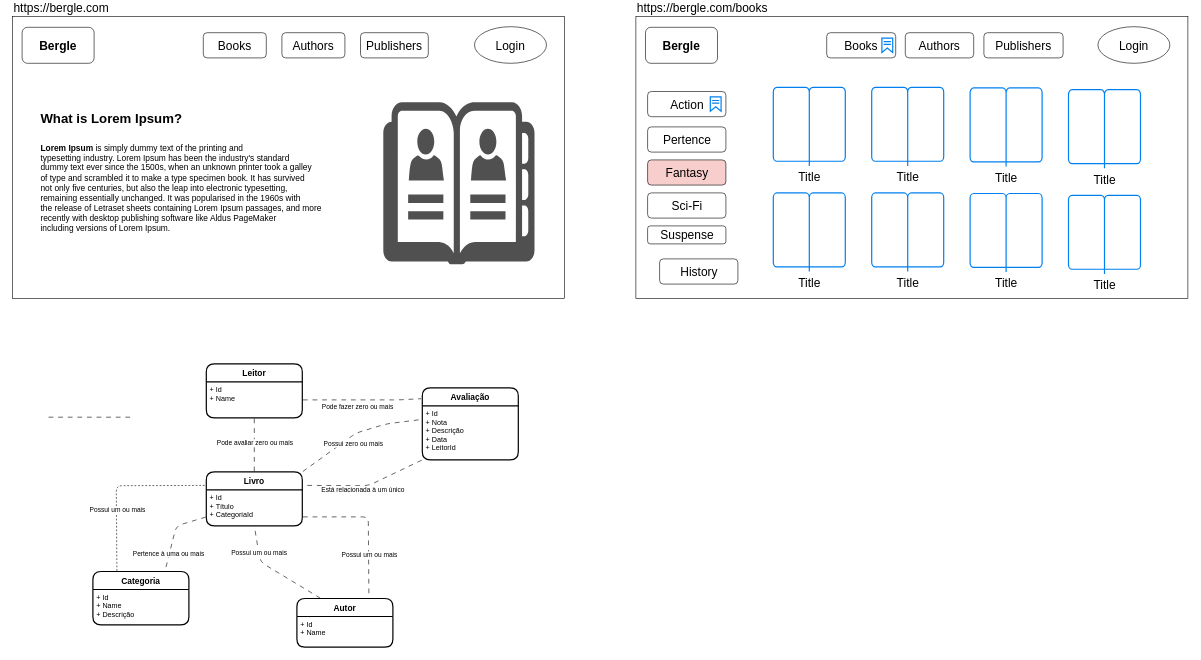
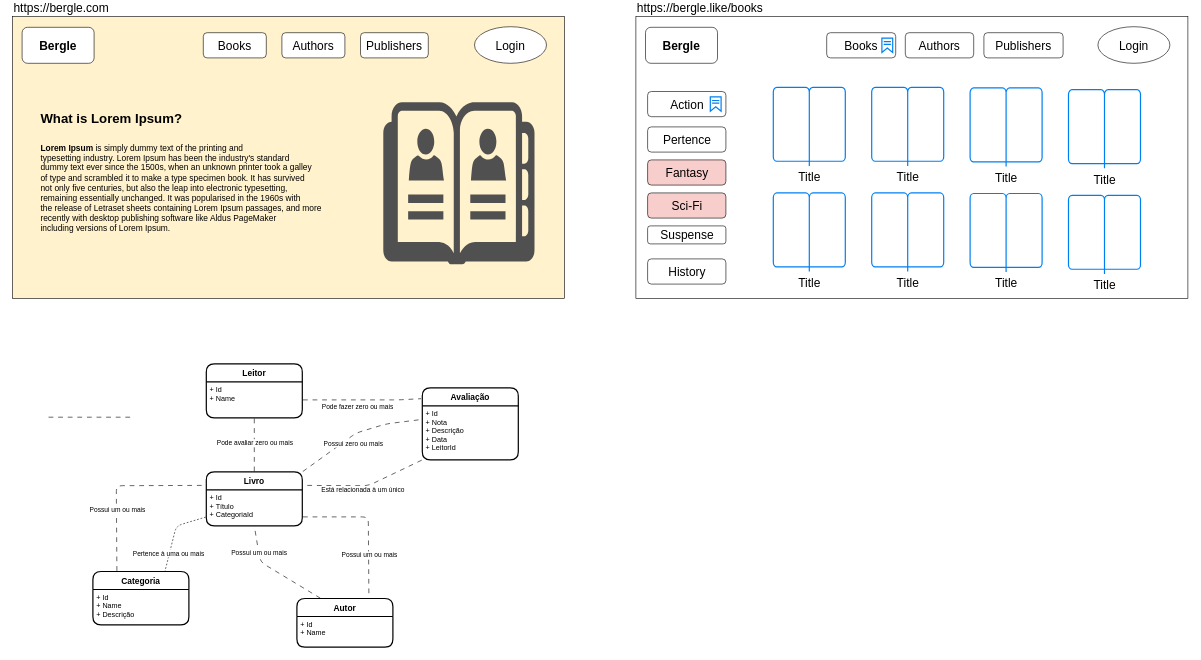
- <mxCell id="37" value="https://bergle.com/books" style="rounded=0;whiteSpace=wrap;html=1;verticalAlign=bottom;labelPosition=center;verticalLabelPosition=top;align=left;fontStyle=0;fontSize=20;" vertex="1" parent="1"><mxGeometry x="1059" y="20" width="920" height="470" as="geometry" /></mxCell>
+ <mxCell id="37" value="https://bergle.like/books" style="rounded=0;whiteSpace=wrap;html=1;verticalAlign=bottom;labelPosition=center;verticalLabelPosition=top;align=left;fontStyle=0;fontSize=20;" vertex="1" parent="1"><mxGeometry x="1059" y="20" width="920" height="470" as="geometry" /></mxCell>
- <mxCell id="2" value="https://bergle.com" style="rounded=0;whiteSpace=wrap;html=1;verticalAlign=bottom;labelPosition=center;verticalLabelPosition=top;align=left;fontStyle=0;fontSize=20;" vertex="1" parent="1"><mxGeometry x="20" y="20" width="920" height="470" as="geometry" /></mxCell>
+ <mxCell id="2" value="https://bergle.com" style="rounded=0;whiteSpace=wrap;html=1;verticalAlign=bottom;labelPosition=center;verticalLabelPosition=top;align=left;fontStyle=0;fontSize=20;fillColor=#fff2cc;" vertex="1" parent="1"><mxGeometry x="20" y="20" width="920" height="470" as="geometry" /></mxCell>
- <mxCell id="45" value="Sci-Fi" style="rounded=1;whiteSpace=wrap;html=1;fontSize=20;align=center;verticalAlign=middle;fontStyle=0" vertex="1" parent="1"><mxGeometry x="1078.5" y="314" width="130.5" height="42" as="geometry" /></mxCell>
+ <mxCell id="45" value="Sci-Fi" style="rounded=1;whiteSpace=wrap;html=1;fontSize=20;align=center;verticalAlign=middle;fontStyle=0;fillColor=#f8cecc;" vertex="1" parent="1"><mxGeometry x="1078.5" y="314" width="130.5" height="42" as="geometry" /></mxCell>
- <mxCell id="49" value="History" style="rounded=1;whiteSpace=wrap;html=1;fontSize=20;align=center;verticalAlign=middle;fontStyle=0" vertex="1" parent="1"><mxGeometry x="1098.5" y="424" width="130.5" height="42" as="geometry" /></mxCell>
+ <mxCell id="49" value="History" style="rounded=1;whiteSpace=wrap;html=1;fontSize=20;align=center;verticalAlign=middle;fontStyle=0" vertex="1" parent="1"><mxGeometry x="1078.5" y="424" width="130.5" height="42" as="geometry" /></mxCell>
- <mxCell id="23" value="" style="endArrow=none;html=1;rounded=1;flowAnimation=1;entryX=0;entryY=0.25;entryDx=0;entryDy=0;exitX=0.25;exitY=0;exitDx=0;exitDy=0;dashed=1;" parent="1" source="11" target="7" edge="1"><mxGeometry relative="1" as="geometry"><mxPoint x="173" y="823.66" as="sourcePoint" /><mxPoint x="313" y="823.66" as="targetPoint" /><Array as="points"><mxPoint x="193" y="802" /></Array></mxGeometry></mxCell>
+ <mxCell id="23" value="" style="endArrow=none;html=1;rounded=1;flowAnimation=1;entryX=0;entryY=0.25;entryDx=0;entryDy=0;exitX=0.25;exitY=0;exitDx=0;exitDy=0;" parent="1" source="11" target="7" edge="1"><mxGeometry relative="1" as="geometry"><mxPoint x="173" y="823.66" as="sourcePoint" /><mxPoint x="313" y="823.66" as="targetPoint" /><Array as="points"><mxPoint x="193" y="802" /></Array></mxGeometry></mxCell>
- <mxCell id="21" value="" style="endArrow=none;html=1;rounded=1;flowAnimation=1;exitX=0;exitY=0.75;exitDx=0;exitDy=0;entryX=0.75;entryY=0;entryDx=0;entryDy=0;" parent="1" source="8" target="11" edge="1"><mxGeometry relative="1" as="geometry"><mxPoint x="213" y="899" as="sourcePoint" /><mxPoint x="353" y="899" as="targetPoint" /><Array as="points"><mxPoint x="293" y="869" /></Array></mxGeometry></mxCell>
+ <mxCell id="21" value="" style="endArrow=none;html=1;rounded=1;flowAnimation=1;exitX=0;exitY=0.75;exitDx=0;exitDy=0;entryX=0.75;entryY=0;entryDx=0;entryDy=0;dashed=1;" parent="1" source="8" target="11" edge="1"><mxGeometry relative="1" as="geometry"><mxPoint x="213" y="899" as="sourcePoint" /><mxPoint x="353" y="899" as="targetPoint" /><Array as="points"><mxPoint x="293" y="869" /></Array></mxGeometry></mxCell>
